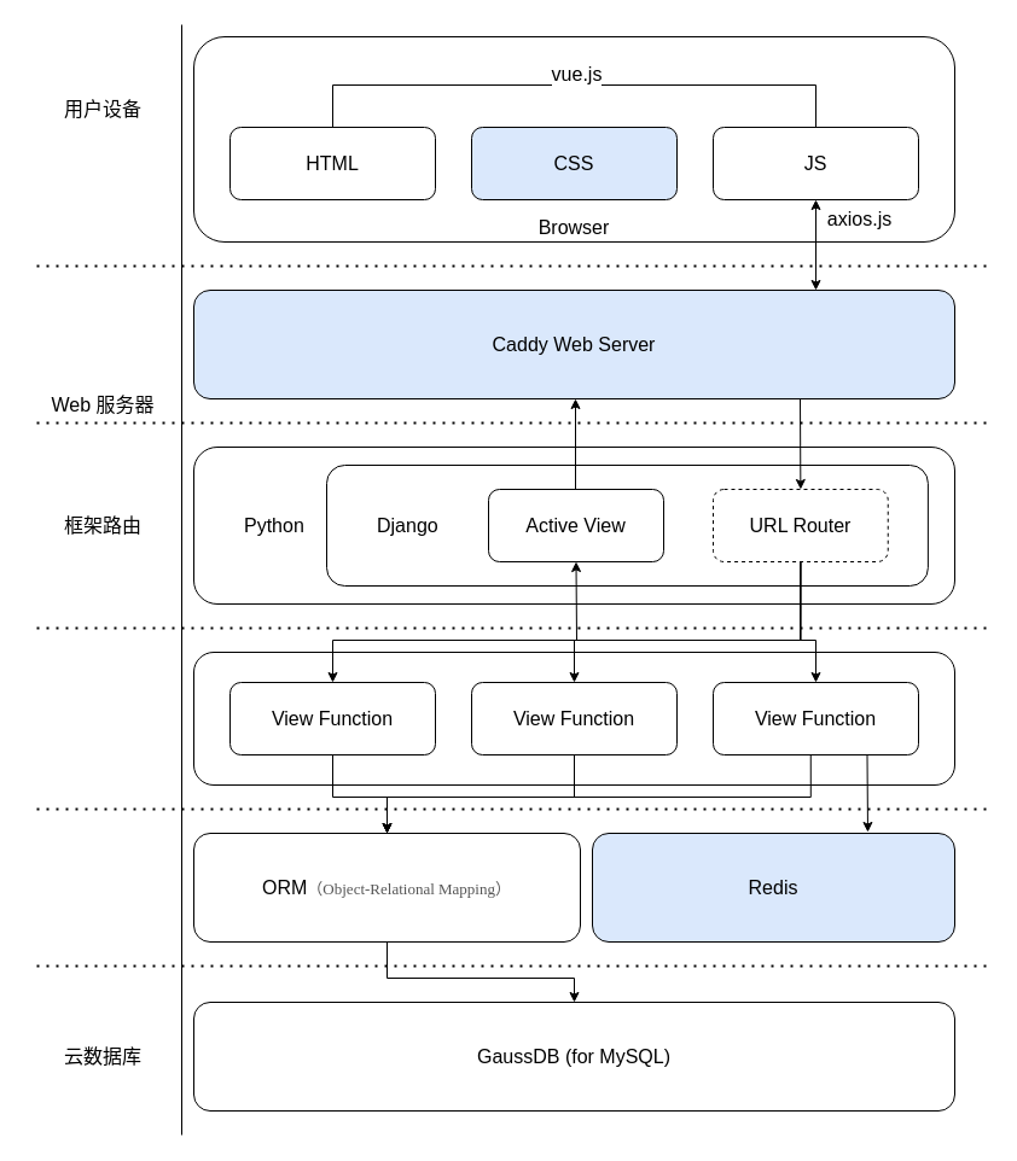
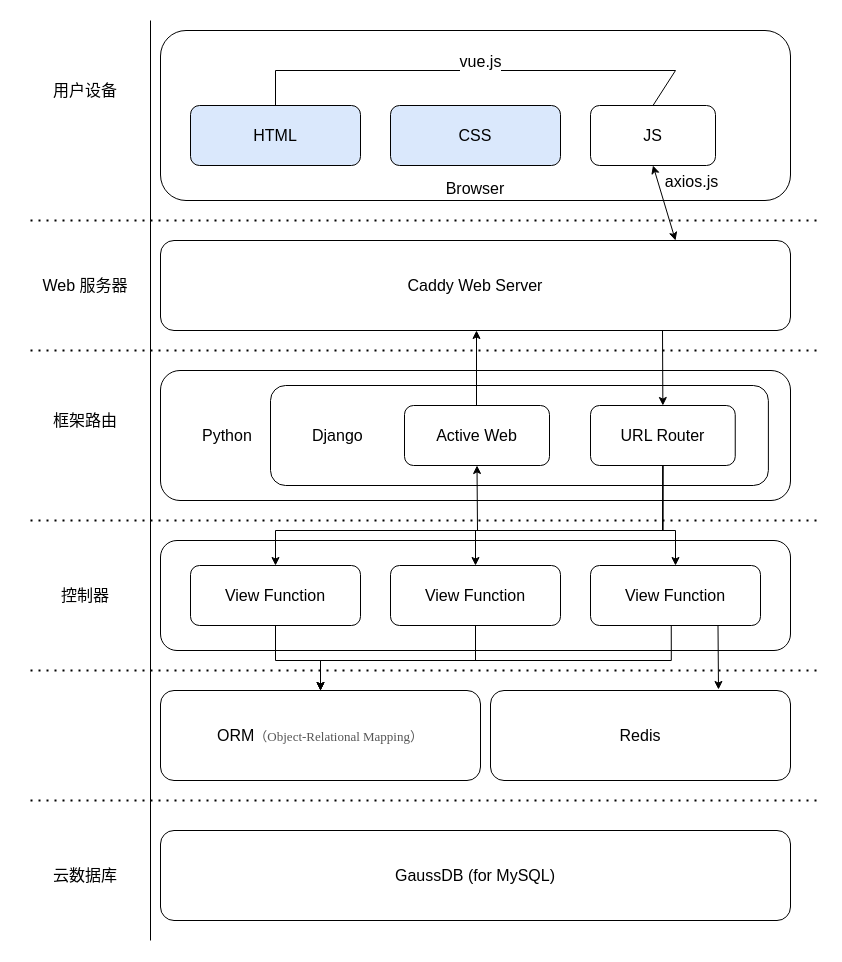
- <mxCell id="4" value="&lt;font style=&quot;font-size: 16px;&quot;&gt;HTML&lt;/font&gt;" style="rounded=1;whiteSpace=wrap;html=1;" vertex="1" parent="1"><mxGeometry x="190" y="105" width="170" height="60" as="geometry" /></mxCell>
+ <mxCell id="4" value="&lt;font style=&quot;font-size: 16px;&quot;&gt;HTML&lt;/font&gt;" style="rounded=1;whiteSpace=wrap;html=1;fillColor=#dae8fc;" vertex="1" parent="1"><mxGeometry x="190" y="105" width="170" height="60" as="geometry" /></mxCell>
- <mxCell id="6" value="&lt;font style=&quot;font-size: 16px;&quot;&gt;JS&lt;/font&gt;" style="rounded=1;whiteSpace=wrap;html=1;" vertex="1" parent="1"><mxGeometry x="590" y="105" width="170" height="60" as="geometry" /></mxCell>
+ <mxCell id="6" value="&lt;font style=&quot;font-size: 16px;&quot;&gt;JS&lt;/font&gt;" style="rounded=1;whiteSpace=wrap;html=1;" vertex="1" parent="1"><mxGeometry x="590" y="105" width="125" height="60" as="geometry" /></mxCell>
- <mxCell id="7" value="&lt;font style=&quot;font-size: 16px;&quot;&gt;Caddy Web Server&lt;/font&gt;" style="rounded=1;whiteSpace=wrap;html=1;fillColor=#dae8fc;" vertex="1" parent="1"><mxGeometry x="160" y="240" width="630" height="90" as="geometry" /></mxCell>
+ <mxCell id="7" value="&lt;font style=&quot;font-size: 16px;&quot;&gt;Caddy Web Server&lt;/font&gt;" style="rounded=1;whiteSpace=wrap;html=1;" vertex="1" parent="1"><mxGeometry x="160" y="240" width="630" height="90" as="geometry" /></mxCell>
- <mxCell id="42" value="&lt;font style=&quot;font-size: 16px;&quot;&gt;Web 服务器&lt;/font&gt;" style="text;html=1;align=center;verticalAlign=middle;whiteSpace=wrap;rounded=0;fontFamily=Helvetica;fontSize=12;fontColor=default;" vertex="1" parent="1"><mxGeometry x="20" y="320" width="130" height="30" as="geometry" /></mxCell>
+ <mxCell id="42" value="&lt;font style=&quot;font-size: 16px;&quot;&gt;Web 服务器&lt;/font&gt;" style="text;html=1;align=center;verticalAlign=middle;whiteSpace=wrap;rounded=0;fontFamily=Helvetica;fontSize=12;fontColor=default;" vertex="1" parent="1"><mxGeometry x="20" y="270" width="130" height="30" as="geometry" /></mxCell>
- <mxCell id="43" value="&lt;font style=&quot;font-size: 16px;&quot;&gt;框架路由&lt;/font&gt;" style="text;html=1;align=center;verticalAlign=middle;whiteSpace=wrap;rounded=0;fontFamily=Helvetica;fontSize=12;fontColor=default;" vertex="1" parent="1"><mxGeometry x="20" y="420" width="130" height="30" as="geometry" /></mxCell>
+ <mxCell id="43" value="&lt;font style=&quot;font-size: 16px;&quot;&gt;框架路由&lt;/font&gt;" style="text;html=1;align=center;verticalAlign=middle;whiteSpace=wrap;rounded=0;fontFamily=Helvetica;fontSize=12;fontColor=default;" vertex="1" parent="1"><mxGeometry x="20" y="405" width="130" height="30" as="geometry" /></mxCell>
- <mxCell id="15" value="&lt;font style=&quot;font-size: 16px;&quot;&gt;Active View&lt;/font&gt;" style="rounded=1;whiteSpace=wrap;html=1;strokeColor=default;align=center;verticalAlign=middle;fontFamily=Helvetica;fontSize=12;fontColor=default;fillColor=default;" vertex="1" parent="11"><mxGeometry x="244" y="35" width="145" height="60" as="geometry" /></mxCell>
+ <mxCell id="15" value="&lt;font style=&quot;font-size: 16px;&quot;&gt;Active Web&lt;/font&gt;" style="rounded=1;whiteSpace=wrap;html=1;strokeColor=default;align=center;verticalAlign=middle;fontFamily=Helvetica;fontSize=12;fontColor=default;fillColor=default;" vertex="1" parent="11"><mxGeometry x="244" y="35" width="145" height="60" as="geometry" /></mxCell>
- <mxCell id="14" value="&lt;font style=&quot;font-size: 16px;&quot;&gt;URL Router&lt;/font&gt;" style="rounded=1;whiteSpace=wrap;html=1;strokeColor=default;align=center;verticalAlign=middle;fontFamily=Helvetica;fontSize=12;fontColor=default;fillColor=default;dashed=1;" vertex="1" parent="11"><mxGeometry x="430" y="35" width="144.74" height="60" as="geometry" /></mxCell>
+ <mxCell id="14" value="&lt;font style=&quot;font-size: 16px;&quot;&gt;URL Router&lt;/font&gt;" style="rounded=1;whiteSpace=wrap;html=1;strokeColor=default;align=center;verticalAlign=middle;fontFamily=Helvetica;fontSize=12;fontColor=default;fillColor=default;" vertex="1" parent="11"><mxGeometry x="430" y="35" width="144.74" height="60" as="geometry" /></mxCell>
+ <mxCell id="44" value="&lt;font style=&quot;font-size: 16px;&quot;&gt;控制器&lt;/font&gt;" style="text;html=1;align=center;verticalAlign=middle;whiteSpace=wrap;rounded=0;fontFamily=Helvetica;fontSize=12;fontColor=default;" vertex="1" parent="1"><mxGeometry x="20" y="580" width="130" height="30" as="geometry" /></mxCell>
- <mxCell id="31" value="&lt;font style=&quot;font-size: 16px;&quot;&gt;Redis&lt;/font&gt;" style="rounded=1;whiteSpace=wrap;html=1;fillColor=#dae8fc;" vertex="1" parent="1"><mxGeometry x="490" y="690" width="300" height="90" as="geometry" /></mxCell>
+ <mxCell id="31" value="&lt;font style=&quot;font-size: 16px;&quot;&gt;Redis&lt;/font&gt;" style="rounded=1;whiteSpace=wrap;html=1;" vertex="1" parent="1"><mxGeometry x="490" y="690" width="300" height="90" as="geometry" /></mxCell>
- <mxCell id="28" value="" style="edgeStyle=orthogonalEdgeStyle;rounded=0;orthogonalLoop=1;jettySize=auto;html=1;fontFamily=Helvetica;fontSize=12;fontColor=default;" edge="1" parent="1" source="29" target="33"><mxGeometry relative="1" as="geometry"><Array as="points"><mxPoint x="320" y="810" /><mxPoint x="475" y="810" /></Array></mxGeometry></mxCell>
